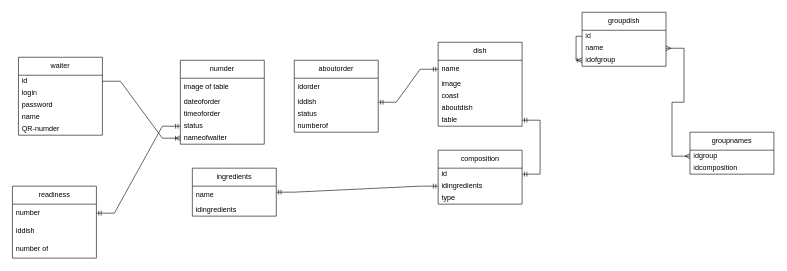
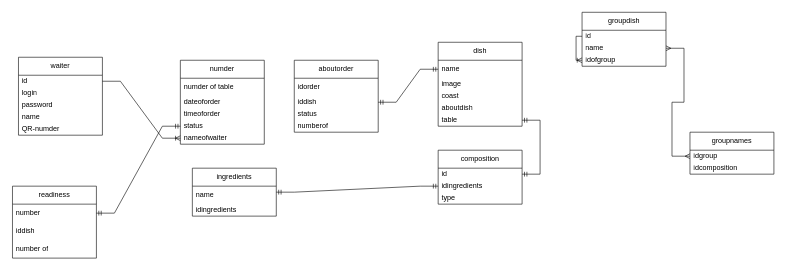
- <mxCell id="3" value="image of table" style="text;strokeColor=none;fillColor=none;align=left;verticalAlign=middle;spacingLeft=4;spacingRight=4;overflow=hidden;points=[[0,0.5],[1,0.5]];portConstraint=eastwest;rotatable=0;whiteSpace=wrap;html=1;" parent="2" vertex="1"><mxGeometry y="30" width="140" height="30" as="geometry" /></mxCell>
+ <mxCell id="3" value="numder of table" style="text;strokeColor=none;fillColor=none;align=left;verticalAlign=middle;spacingLeft=4;spacingRight=4;overflow=hidden;points=[[0,0.5],[1,0.5]];portConstraint=eastwest;rotatable=0;whiteSpace=wrap;html=1;" parent="2" vertex="1"><mxGeometry y="30" width="140" height="30" as="geometry" /></mxCell>
